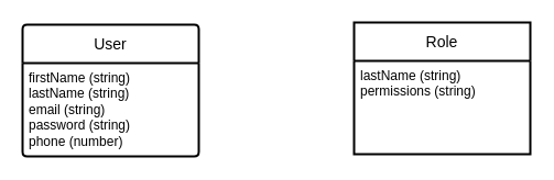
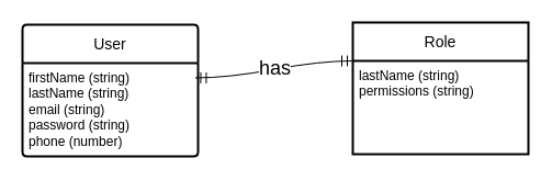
+ <mxCell id="7" value="" style="edgeStyle=entityRelationEdgeStyle;fontSize=12;html=1;endArrow=ERmandOne;startArrow=ERmandOne;rounded=0;startSize=8;endSize=8;curved=1;entryX=0;entryY=0;entryDx=0;entryDy=0;exitX=0.984;exitY=0.404;exitDx=0;exitDy=0;exitPerimeter=0;" edge="1" parent="1" source="2" target="5"><mxGeometry width="100" height="100" relative="1" as="geometry"><mxPoint x="182" y="70" as="sourcePoint" /><mxPoint x="282" y="-22" as="targetPoint" /></mxGeometry></mxCell>
+ <mxCell id="8" value="has" style="edgeLabel;html=1;align=center;verticalAlign=middle;resizable=0;points=[];fontSize=18;" connectable="0" vertex="1" parent="7"><mxGeometry x="0.01" y="1" relative="1" as="geometry"><mxPoint as="offset" /></mxGeometry></mxCell>
